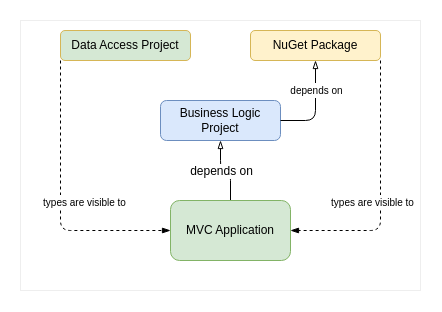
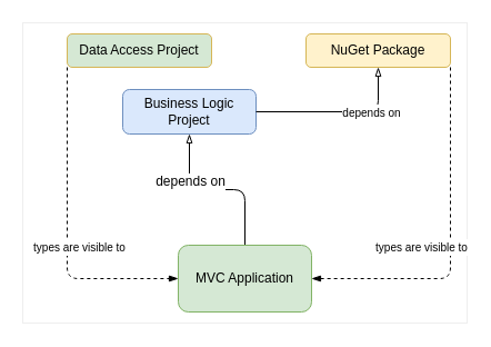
- <mxCell id="4" value="NuGet Package" style="rounded=1;whiteSpace=wrap;html=1;fillColor=#fff2cc;strokeColor=#d6b656;movable=1;resizable=1;rotatable=1;deletable=1;editable=1;connectable=1;" parent="1" vertex="1"><mxGeometry x="250" y="30" width="130" height="30" as="geometry" /></mxCell>
+ <mxCell id="4" value="NuGet Package" style="rounded=1;whiteSpace=wrap;html=1;fillColor=#fff2cc;strokeColor=#d6b656;movable=1;resizable=1;rotatable=1;deletable=1;editable=1;connectable=1;" parent="1" vertex="1"><mxGeometry x="275" y="30" width="130" height="30" as="geometry" /></mxCell>
- <mxCell id="5" value="Business Logic&lt;br&gt;Project" style="rounded=1;whiteSpace=wrap;html=1;fillColor=#dae8fc;strokeColor=#6c8ebf;movable=1;resizable=1;rotatable=1;deletable=1;editable=1;connectable=1;" parent="1" vertex="1"><mxGeometry x="160" y="100" width="120" height="40" as="geometry" /></mxCell>
+ <mxCell id="5" value="Business Logic&lt;br&gt;Project" style="rounded=1;whiteSpace=wrap;html=1;fillColor=#dae8fc;strokeColor=#6c8ebf;movable=1;resizable=1;rotatable=1;deletable=1;editable=1;connectable=1;" parent="1" vertex="1"><mxGeometry x="110" y="80" width="120" height="40" as="geometry" /></mxCell>
- <mxCell id="8" value="MVC Application" style="rounded=1;whiteSpace=wrap;html=1;fillColor=#d5e8d4;strokeColor=#82b366;movable=1;resizable=1;rotatable=1;deletable=1;editable=1;connectable=1;" parent="1" vertex="1"><mxGeometry x="170" y="200" width="120" height="60" as="geometry" /></mxCell>
+ <mxCell id="8" value="MVC Application" style="rounded=1;whiteSpace=wrap;html=1;fillColor=#d5e8d4;strokeColor=#82b366;movable=1;resizable=1;rotatable=1;deletable=1;editable=1;connectable=1;" parent="1" vertex="1"><mxGeometry x="160" y="220" width="120" height="60" as="geometry" /></mxCell>
